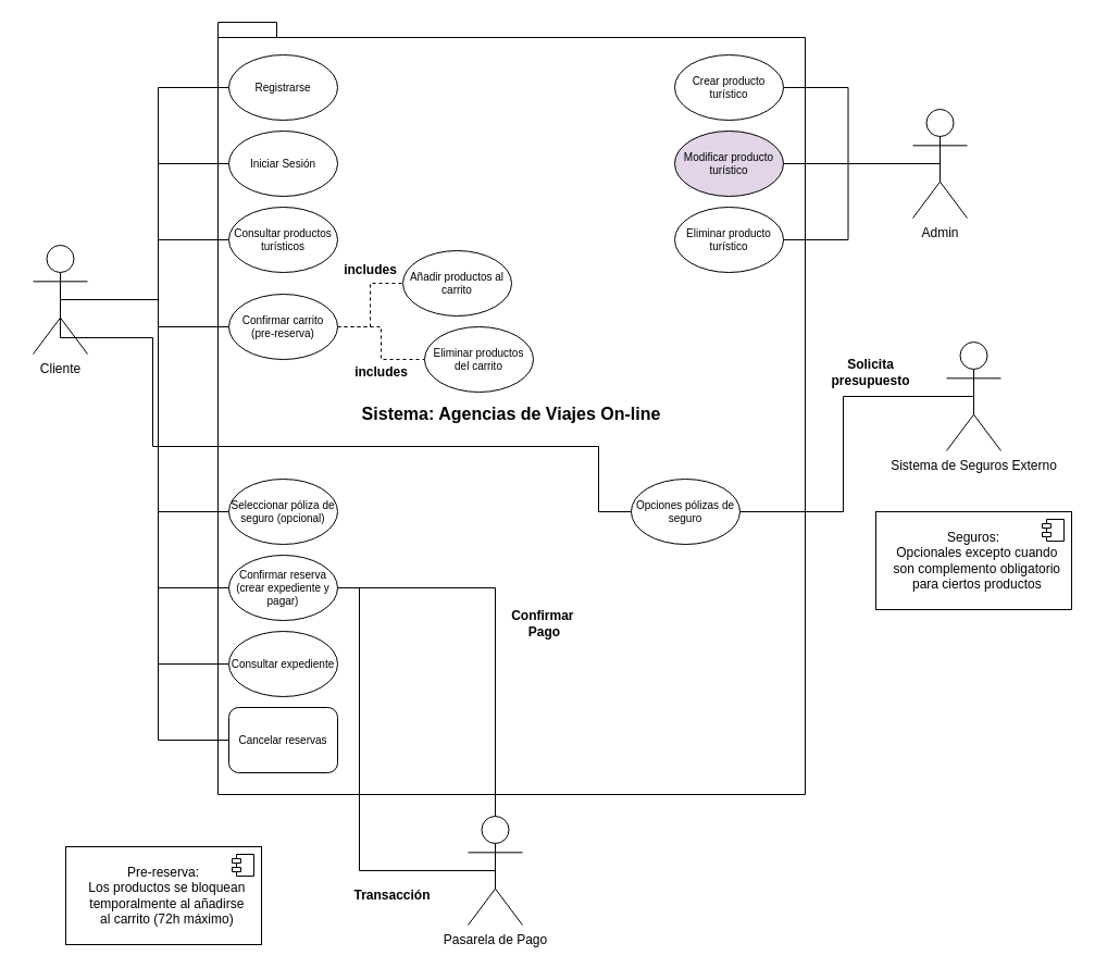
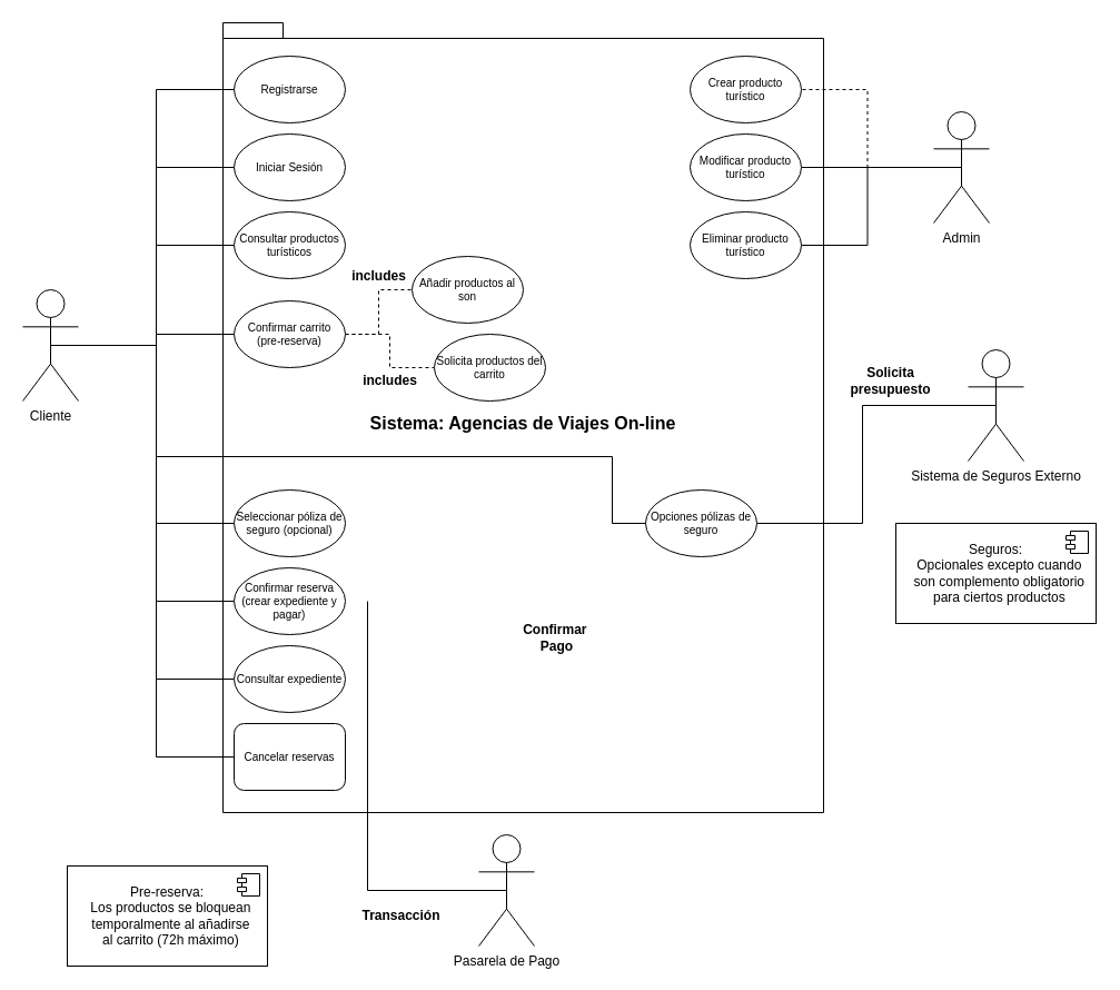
- <mxCell id="17" value="" style="endArrow=none;html=1;edgeStyle=orthogonalEdgeStyle;rounded=0;exitX=0.5;exitY=0.5;exitDx=0;exitDy=0;exitPerimeter=0;" parent="1" source="14" target="19" edge="1"><mxGeometry relative="1" as="geometry"><mxPoint x="239" y="270" as="sourcePoint" /><mxPoint x="399" y="270" as="targetPoint" /></mxGeometry></mxCell>
+ <mxCell id="17" value="" style="endArrow=none;html=1;edgeStyle=orthogonalEdgeStyle;rounded=0;exitX=0.5;exitY=0.5;exitDx=0;exitDy=0;exitPerimeter=0;dashed=1;" parent="1" source="14" target="19" edge="1"><mxGeometry relative="1" as="geometry"><mxPoint x="239" y="270" as="sourcePoint" /><mxPoint x="399" y="270" as="targetPoint" /></mxGeometry></mxCell>
- <mxCell id="21" value="Modificar producto turístico" style="ellipse;whiteSpace=wrap;html=1;fontSize=10;fillColor=#e1d5e7;" parent="18" vertex="1"><mxGeometry y="70" width="100" height="60" as="geometry" /></mxCell>
+ <mxCell id="21" value="Modificar producto turístico" style="ellipse;whiteSpace=wrap;html=1;fontSize=10;" parent="18" vertex="1"><mxGeometry y="70" width="100" height="60" as="geometry" /></mxCell>
- <mxCell id="35" value="Añadir productos al carrito" style="ellipse;whiteSpace=wrap;html=1;fontSize=10;" parent="1" vertex="1"><mxGeometry x="370" y="230" width="100" height="60" as="geometry" /></mxCell>
+ <mxCell id="35" value="Añadir productos al son" style="ellipse;whiteSpace=wrap;html=1;fontSize=10;" parent="1" vertex="1"><mxGeometry x="370" y="230" width="100" height="60" as="geometry" /></mxCell>
- <mxCell id="3" value="Cliente" style="shape=umlActor;verticalLabelPosition=bottom;verticalAlign=top;html=1;" parent="1" vertex="1"><mxGeometry x="30" y="225" width="50" height="100" as="geometry" /></mxCell>
+ <mxCell id="3" value="Cliente" style="shape=umlActor;verticalLabelPosition=bottom;verticalAlign=top;html=1;" parent="1" vertex="1"><mxGeometry x="20" y="260" width="50" height="100" as="geometry" /></mxCell>
- <mxCell id="34" value="Eliminar productos del carrito" style="ellipse;whiteSpace=wrap;html=1;fontSize=10;" parent="1" vertex="1"><mxGeometry x="390" y="300" width="100" height="60" as="geometry" /></mxCell>
+ <mxCell id="34" value="Solicita productos del carrito" style="ellipse;whiteSpace=wrap;html=1;fontSize=10;" parent="1" vertex="1"><mxGeometry x="390" y="300" width="100" height="60" as="geometry" /></mxCell>
- <mxCell id="26" value="" style="endArrow=none;endFill=1;endSize=12;html=1;rounded=0;exitX=1;exitY=0.5;exitDx=0;exitDy=0;entryX=0.5;entryY=0;entryDx=0;entryDy=0;entryPerimeter=0;startFill=0;" edge="1" parent="1" source="31" target="22"><mxGeometry width="160" relative="1" as="geometry"><mxPoint x="400" y="520" as="sourcePoint" /><mxPoint x="560" y="520" as="targetPoint" /><Array as="points"><mxPoint x="455" y="540" /></Array></mxGeometry></mxCell>
